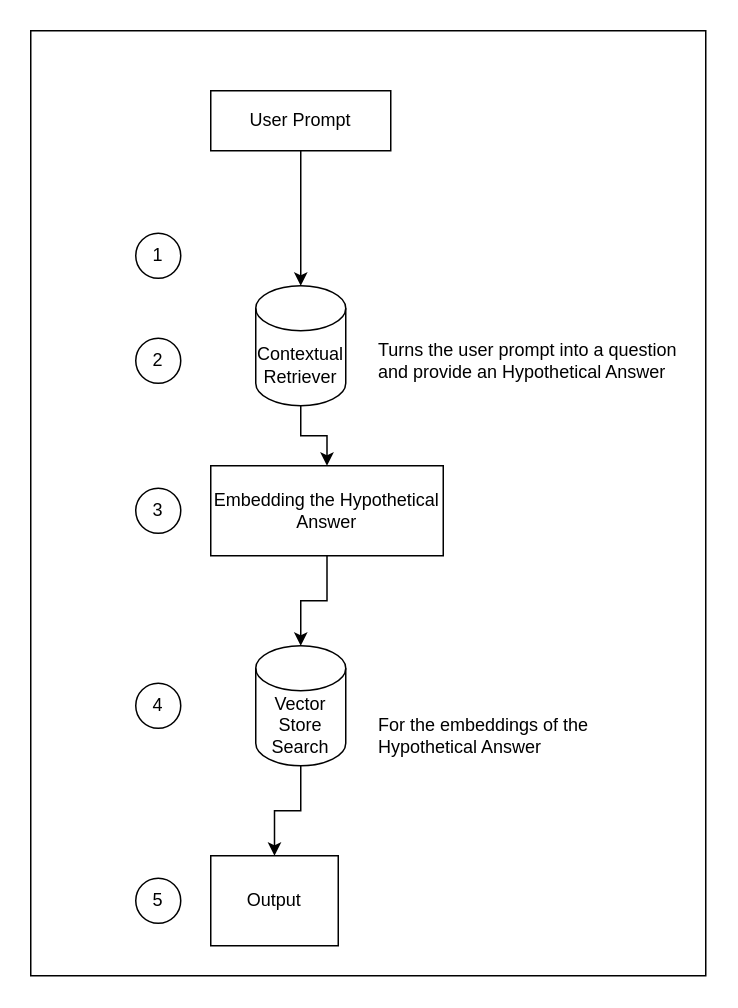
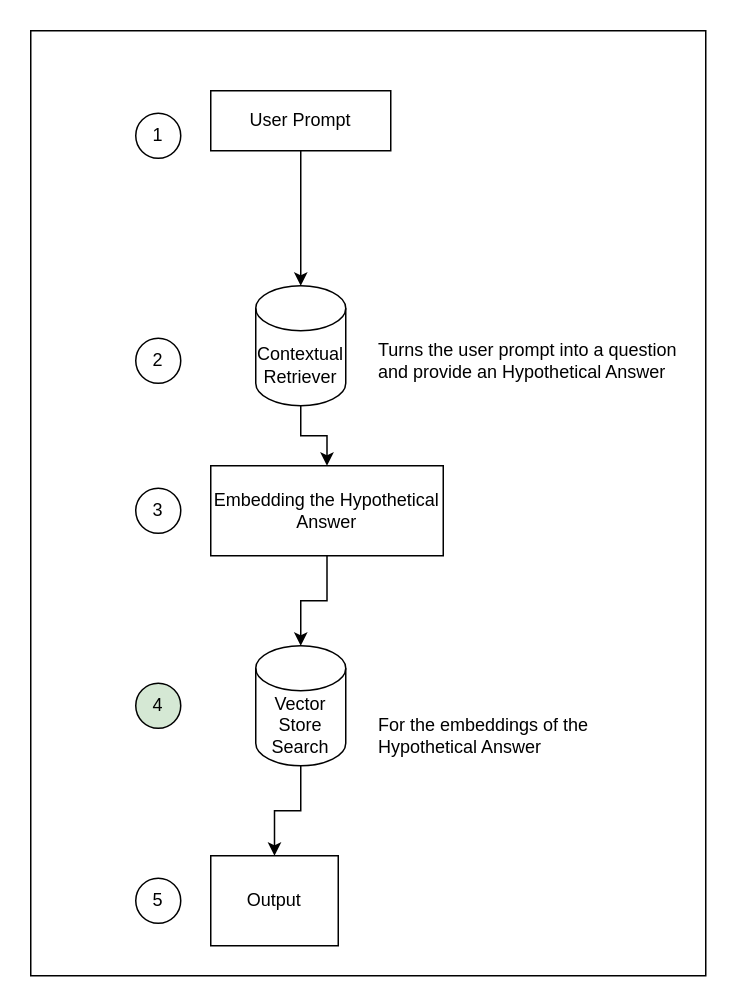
- <mxCell id="14" value="1" style="ellipse;whiteSpace=wrap;html=1;aspect=fixed;" vertex="1" parent="1"><mxGeometry x="90" y="155" width="30" height="30" as="geometry" /></mxCell>
+ <mxCell id="14" value="1" style="ellipse;whiteSpace=wrap;html=1;aspect=fixed;" vertex="1" parent="1"><mxGeometry x="90" y="75" width="30" height="30" as="geometry" /></mxCell>
- <mxCell id="17" value="4" style="ellipse;whiteSpace=wrap;html=1;aspect=fixed;" vertex="1" parent="1"><mxGeometry x="90" y="455" width="30" height="30" as="geometry" /></mxCell>
+ <mxCell id="17" value="4" style="ellipse;whiteSpace=wrap;html=1;aspect=fixed;fillColor=#d5e8d4;" vertex="1" parent="1"><mxGeometry x="90" y="455" width="30" height="30" as="geometry" /></mxCell>
